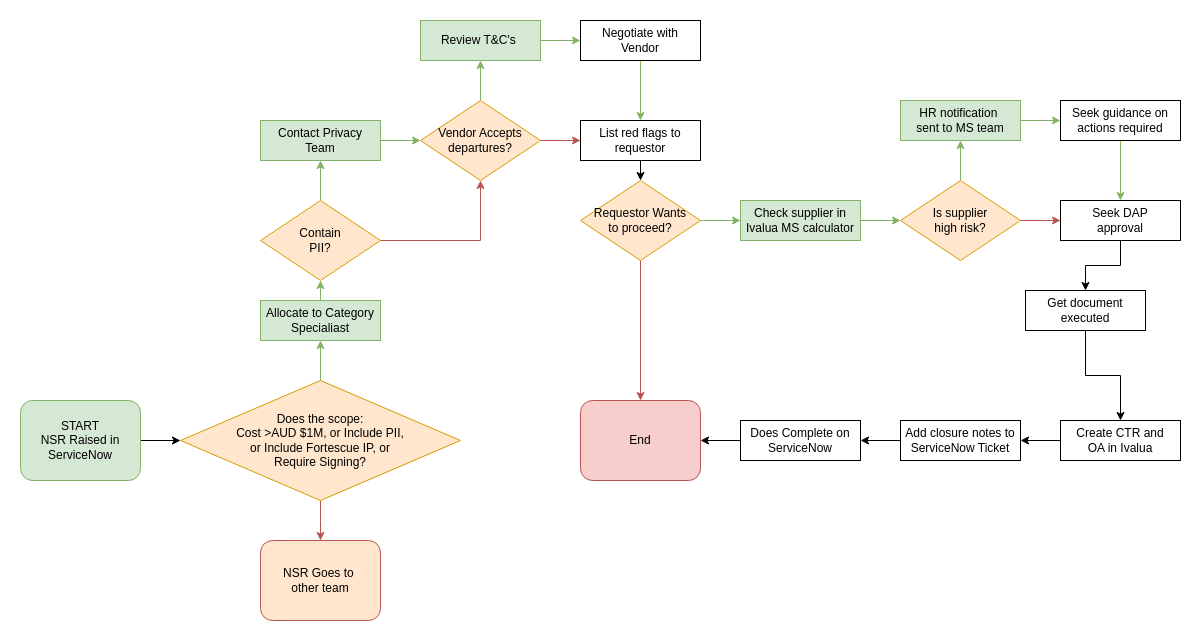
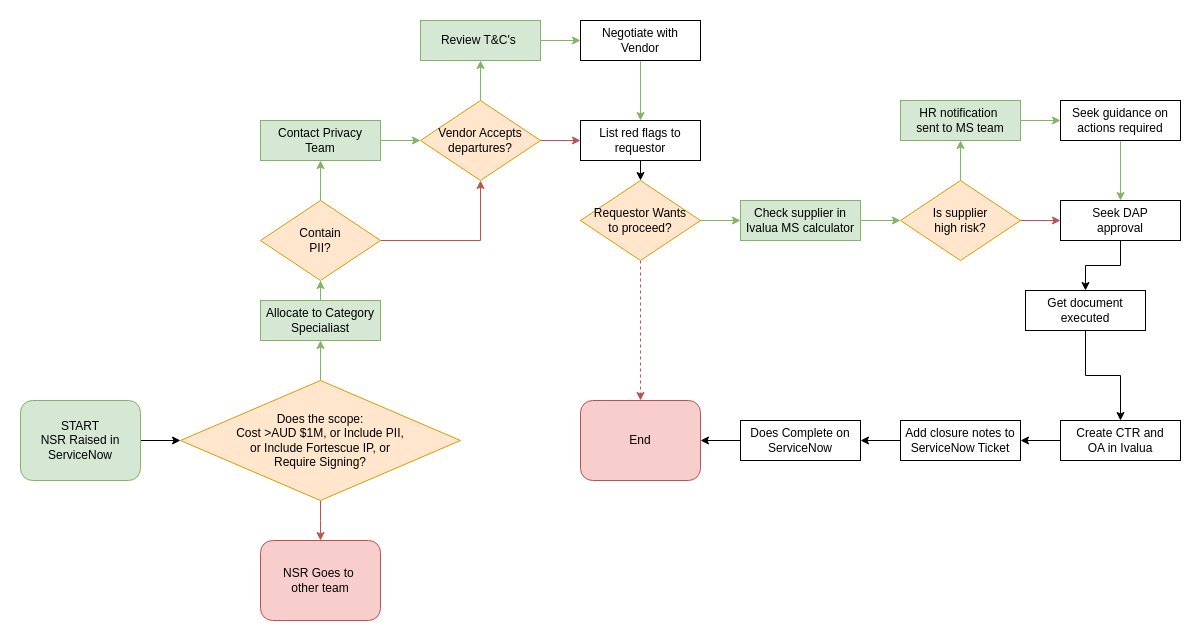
- <mxCell id="23" style="edgeStyle=orthogonalEdgeStyle;rounded=0;orthogonalLoop=1;jettySize=auto;html=1;exitX=0.5;exitY=1;exitDx=0;exitDy=0;entryX=0.5;entryY=0;entryDx=0;entryDy=0;fillColor=#f8cecc;strokeColor=#b85450;" parent="1" source="25" target="26" edge="1"><mxGeometry relative="1" as="geometry" /></mxCell>
+ <mxCell id="23" style="edgeStyle=orthogonalEdgeStyle;rounded=0;orthogonalLoop=1;jettySize=auto;html=1;exitX=0.5;exitY=1;exitDx=0;exitDy=0;entryX=0.5;entryY=0;entryDx=0;entryDy=0;fillColor=#f8cecc;strokeColor=#b85450;dashed=1;" parent="1" source="25" target="26" edge="1"><mxGeometry relative="1" as="geometry" /></mxCell>
- <mxCell id="46" value="NSR Goes to&amp;nbsp;&lt;br&gt;other team" style="rounded=1;whiteSpace=wrap;html=1;fontSize=12;glass=0;strokeWidth=1;shadow=0;fillColor=#ffe6cc;strokeColor=#b85450;" vertex="1" parent="1"><mxGeometry x="260" y="540" width="120" height="80" as="geometry" /></mxCell>
+ <mxCell id="46" value="NSR Goes to&amp;nbsp;&lt;br&gt;other team" style="rounded=1;whiteSpace=wrap;html=1;fontSize=12;glass=0;strokeWidth=1;shadow=0;fillColor=#f8cecc;strokeColor=#b85450;" vertex="1" parent="1"><mxGeometry x="260" y="540" width="120" height="80" as="geometry" /></mxCell>
